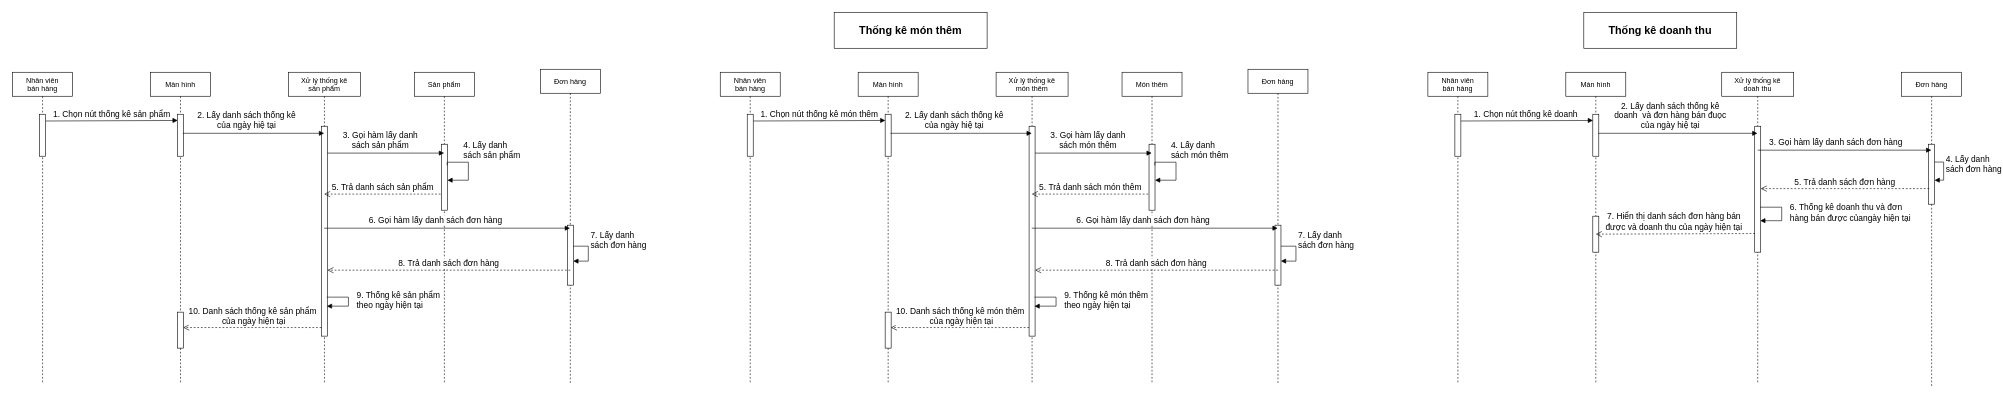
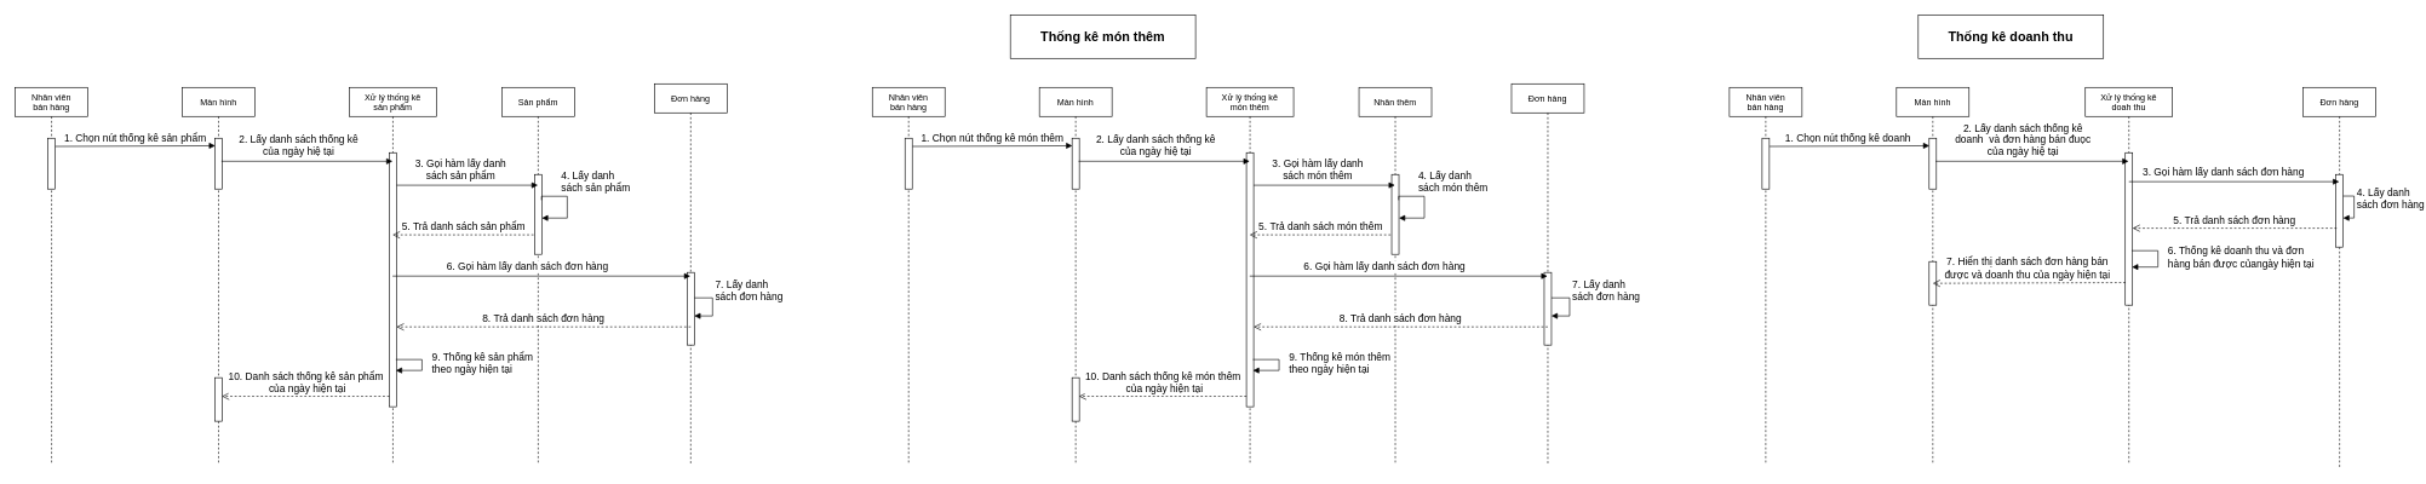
- <mxCell id="48" value="Món thêm" style="shape=umlLifeline;perimeter=lifelinePerimeter;container=1;collapsible=0;recursiveResize=0;rounded=0;shadow=0;strokeWidth=1;" parent="1" vertex="1"><mxGeometry x="1870" y="120" width="100" height="520" as="geometry" /></mxCell>
+ <mxCell id="48" value="Nhân thêm" style="shape=umlLifeline;perimeter=lifelinePerimeter;container=1;collapsible=0;recursiveResize=0;rounded=0;shadow=0;strokeWidth=1;" parent="1" vertex="1"><mxGeometry x="1870" y="120" width="100" height="520" as="geometry" /></mxCell>
